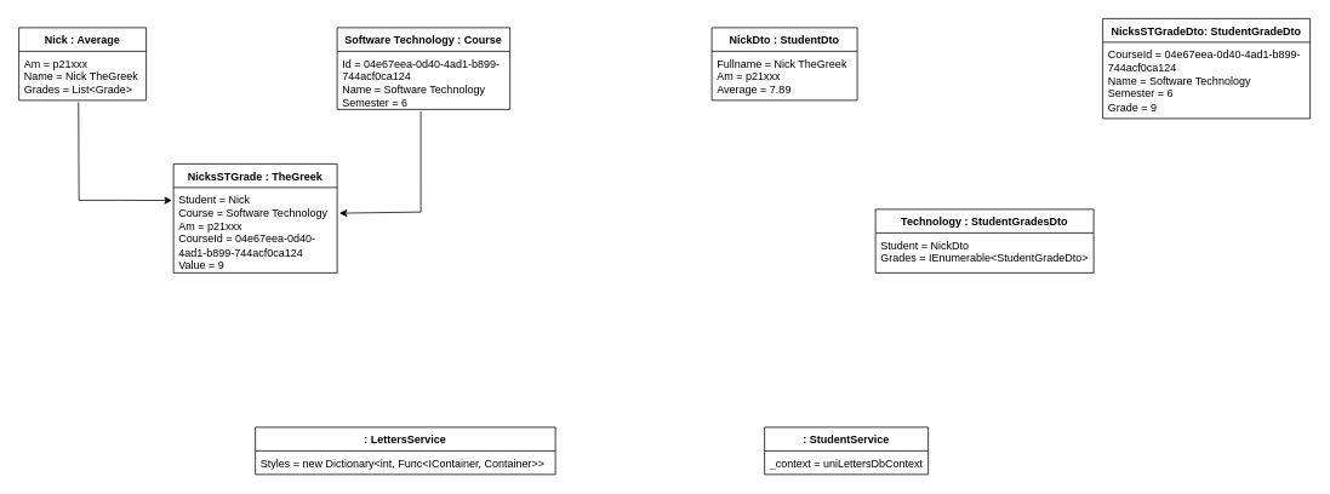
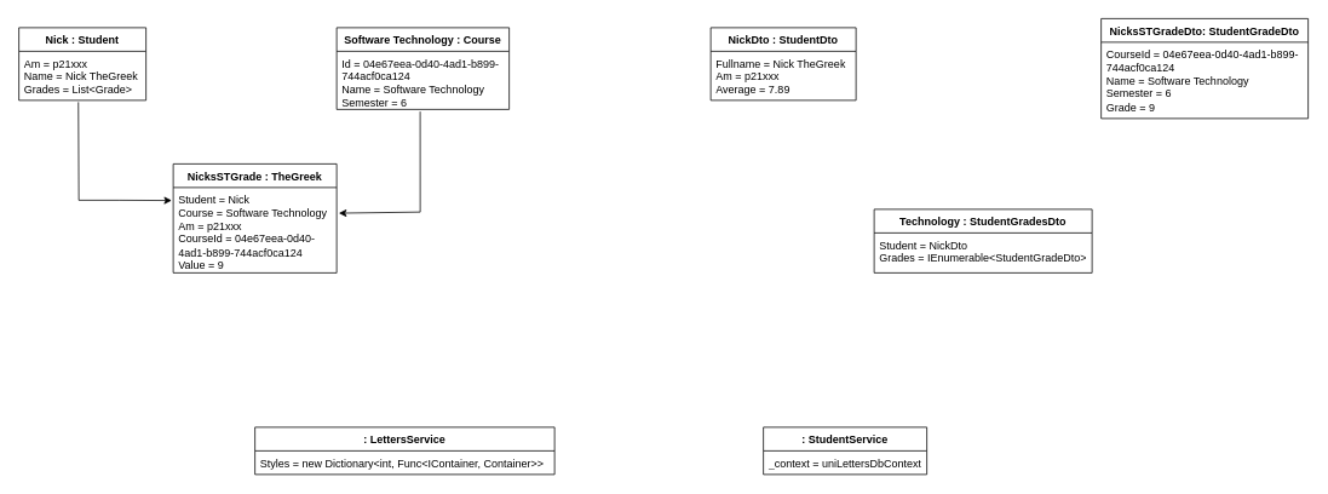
- <mxCell id="2" value="Nick : Average" style="swimlane;fontStyle=1;align=center;verticalAlign=top;childLayout=stackLayout;horizontal=1;startSize=26;horizontalStack=0;resizeParent=1;resizeParentMax=0;resizeLast=0;collapsible=1;marginBottom=0;whiteSpace=wrap;html=1;" vertex="1" parent="1"><mxGeometry x="20" y="30" width="140" height="80" as="geometry"><mxRectangle x="80" y="80" width="80" height="30" as="alternateBounds" /></mxGeometry></mxCell>
+ <mxCell id="2" value="Nick : Student" style="swimlane;fontStyle=1;align=center;verticalAlign=top;childLayout=stackLayout;horizontal=1;startSize=26;horizontalStack=0;resizeParent=1;resizeParentMax=0;resizeLast=0;collapsible=1;marginBottom=0;whiteSpace=wrap;html=1;" vertex="1" parent="1"><mxGeometry x="20" y="30" width="140" height="80" as="geometry"><mxRectangle x="80" y="80" width="80" height="30" as="alternateBounds" /></mxGeometry></mxCell>
